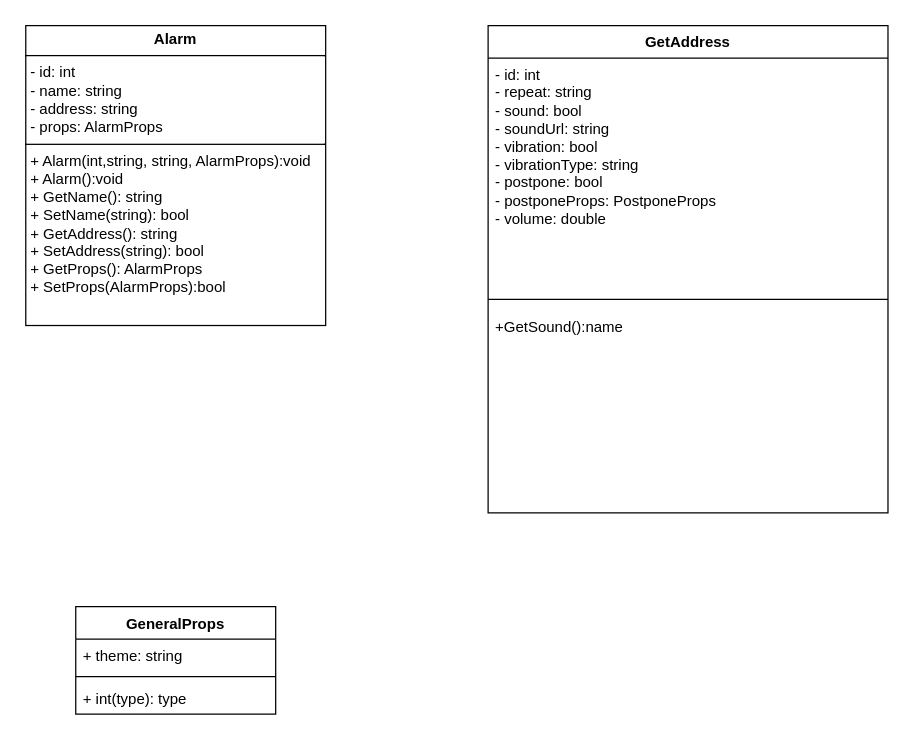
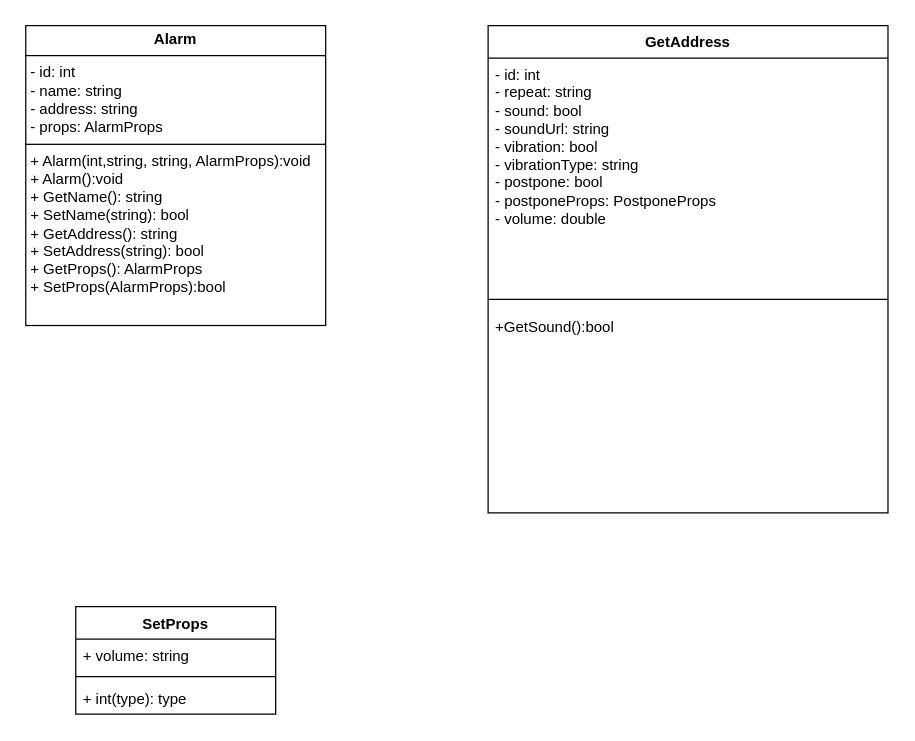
- <mxCell id="6" value="+GetSound():name&lt;div&gt;&lt;br&gt;&lt;/div&gt;" style="text;strokeColor=none;fillColor=none;align=left;verticalAlign=top;spacingLeft=4;spacingRight=4;overflow=hidden;rotatable=0;points=[[0,0.5],[1,0.5]];portConstraint=eastwest;whiteSpace=wrap;html=1;" vertex="1" parent="3"><mxGeometry y="228" width="320" height="162" as="geometry" /></mxCell>
+ <mxCell id="6" value="+GetSound():bool&lt;div&gt;&lt;br&gt;&lt;/div&gt;" style="text;strokeColor=none;fillColor=none;align=left;verticalAlign=top;spacingLeft=4;spacingRight=4;overflow=hidden;rotatable=0;points=[[0,0.5],[1,0.5]];portConstraint=eastwest;whiteSpace=wrap;html=1;" vertex="1" parent="3"><mxGeometry y="228" width="320" height="162" as="geometry" /></mxCell>
- <mxCell id="7" value="GeneralProps" style="swimlane;fontStyle=1;align=center;verticalAlign=top;childLayout=stackLayout;horizontal=1;startSize=26;horizontalStack=0;resizeParent=1;resizeParentMax=0;resizeLast=0;collapsible=1;marginBottom=0;whiteSpace=wrap;html=1;" vertex="1" parent="1"><mxGeometry x="60" y="485" width="160" height="86" as="geometry" /></mxCell>
+ <mxCell id="7" value="SetProps" style="swimlane;fontStyle=1;align=center;verticalAlign=top;childLayout=stackLayout;horizontal=1;startSize=26;horizontalStack=0;resizeParent=1;resizeParentMax=0;resizeLast=0;collapsible=1;marginBottom=0;whiteSpace=wrap;html=1;" vertex="1" parent="1"><mxGeometry x="60" y="485" width="160" height="86" as="geometry" /></mxCell>
- <mxCell id="8" value="+ theme: string" style="text;strokeColor=none;fillColor=none;align=left;verticalAlign=top;spacingLeft=4;spacingRight=4;overflow=hidden;rotatable=0;points=[[0,0.5],[1,0.5]];portConstraint=eastwest;whiteSpace=wrap;html=1;" vertex="1" parent="7"><mxGeometry y="26" width="160" height="26" as="geometry" /></mxCell>
+ <mxCell id="8" value="+ volume: string" style="text;strokeColor=none;fillColor=none;align=left;verticalAlign=top;spacingLeft=4;spacingRight=4;overflow=hidden;rotatable=0;points=[[0,0.5],[1,0.5]];portConstraint=eastwest;whiteSpace=wrap;html=1;" vertex="1" parent="7"><mxGeometry y="26" width="160" height="26" as="geometry" /></mxCell>
